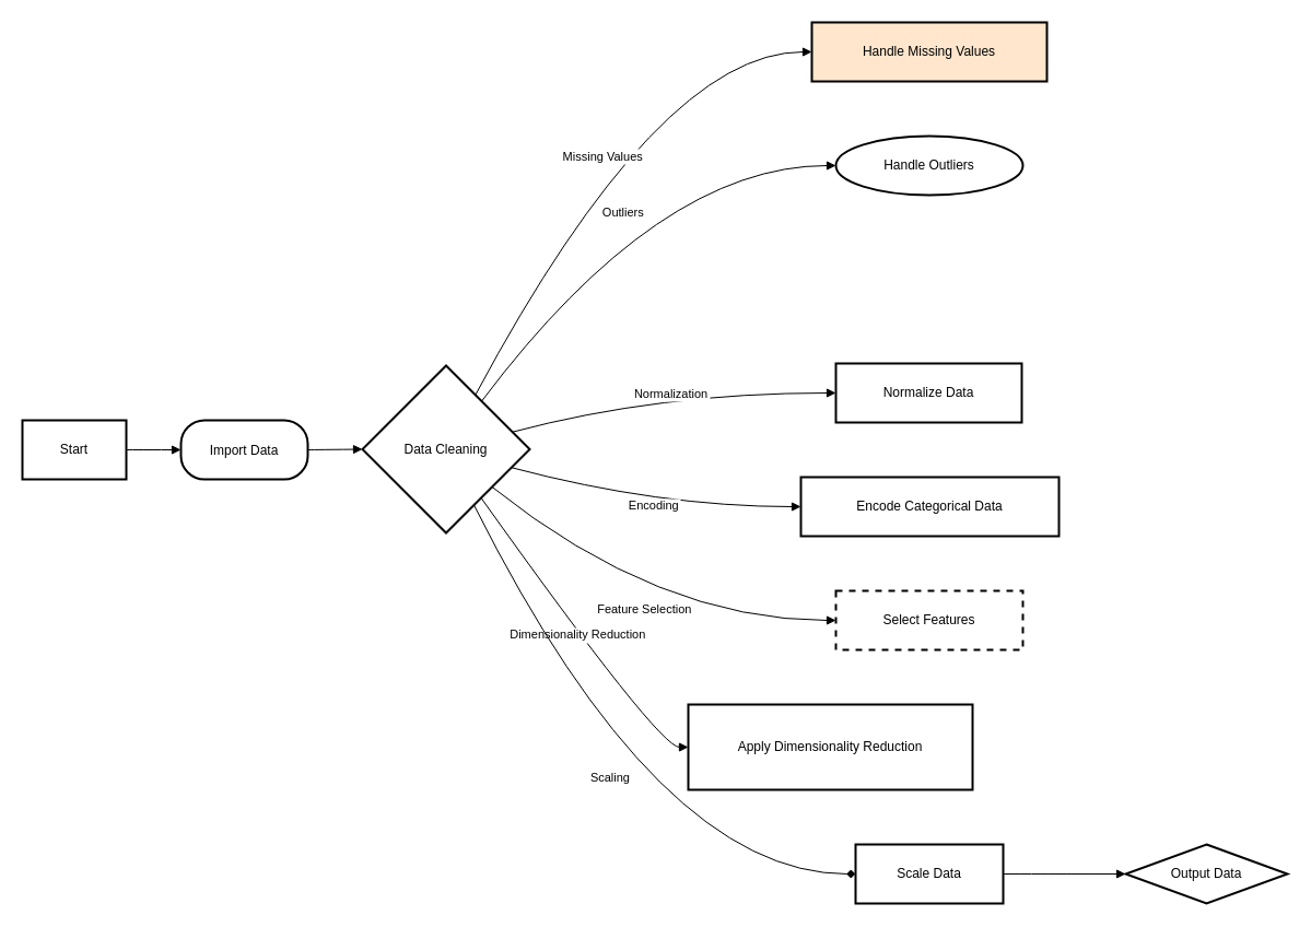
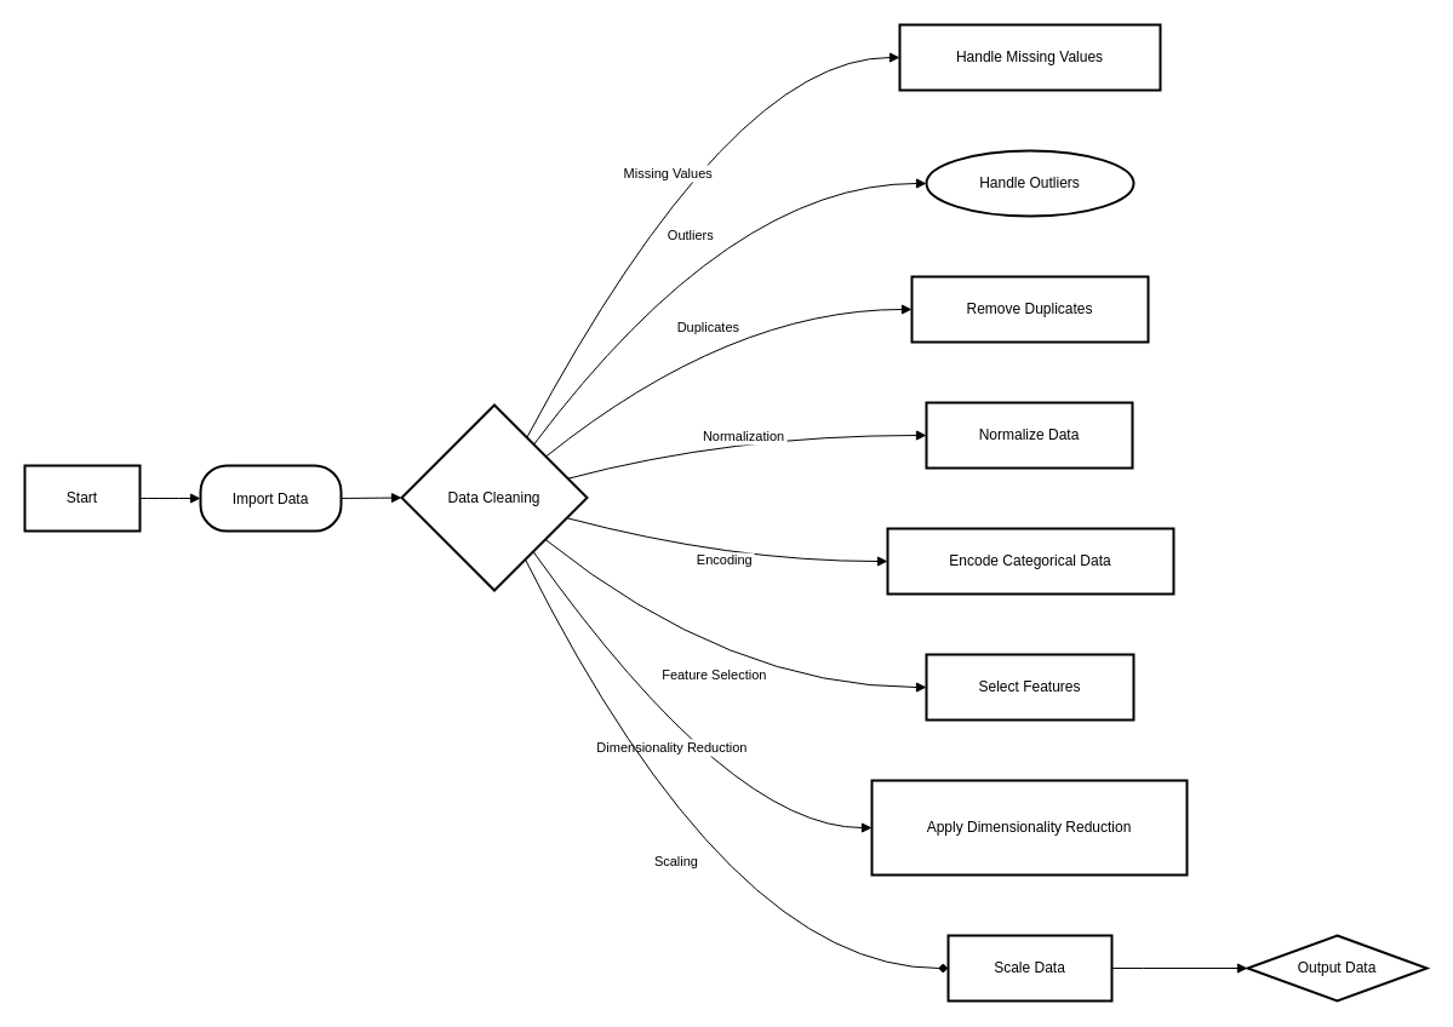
- <mxCell id="5" value="Handle Missing Values" style="whiteSpace=wrap;strokeWidth=2;fillColor=#ffe6cc;" vertex="1" parent="1"><mxGeometry x="742" y="20" width="215" height="54" as="geometry" /></mxCell>
+ <mxCell id="5" value="Handle Missing Values" style="whiteSpace=wrap;strokeWidth=2;" vertex="1" parent="1"><mxGeometry x="742" y="20" width="215" height="54" as="geometry" /></mxCell>
+ <mxCell id="7" value="Remove Duplicates" style="whiteSpace=wrap;strokeWidth=2;" vertex="1" parent="1"><mxGeometry x="752" y="228" width="195" height="54" as="geometry" /></mxCell>
+ <mxCell id="18" value="Duplicates" style="curved=1;startArrow=none;endArrow=block;exitX=1;exitY=0.1;entryX=0;entryY=0.5;" edge="1" parent="1" source="4" target="7"><mxGeometry relative="1" as="geometry"><Array as="points"><mxPoint x="602" y="255" /></Array></mxGeometry></mxCell>
- <mxCell id="10" value="Select Features" style="whiteSpace=wrap;strokeWidth=2;dashed=1;" vertex="1" parent="1"><mxGeometry x="764" y="540" width="171" height="54" as="geometry" /></mxCell>
+ <mxCell id="10" value="Select Features" style="whiteSpace=wrap;strokeWidth=2;" vertex="1" parent="1"><mxGeometry x="764" y="540" width="171" height="54" as="geometry" /></mxCell>
- <mxCell id="11" value="Apply Dimensionality Reduction" style="whiteSpace=wrap;strokeWidth=2;" vertex="1" parent="1"><mxGeometry x="629" y="644" width="260" height="78" as="geometry" /></mxCell>
+ <mxCell id="11" value="Apply Dimensionality Reduction" style="whiteSpace=wrap;strokeWidth=2;" vertex="1" parent="1"><mxGeometry x="719" y="644" width="260" height="78" as="geometry" /></mxCell>
